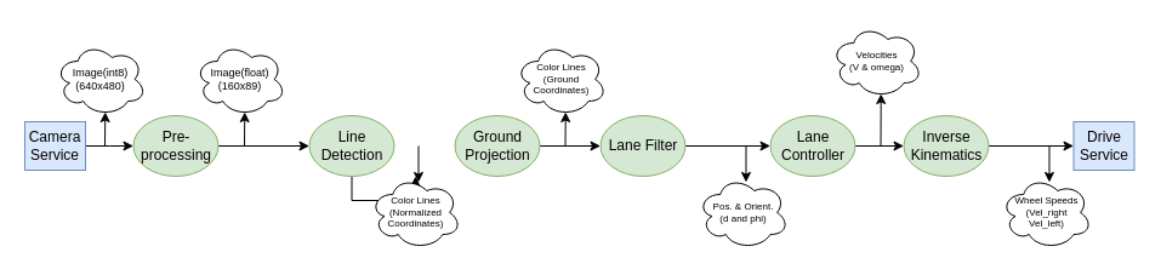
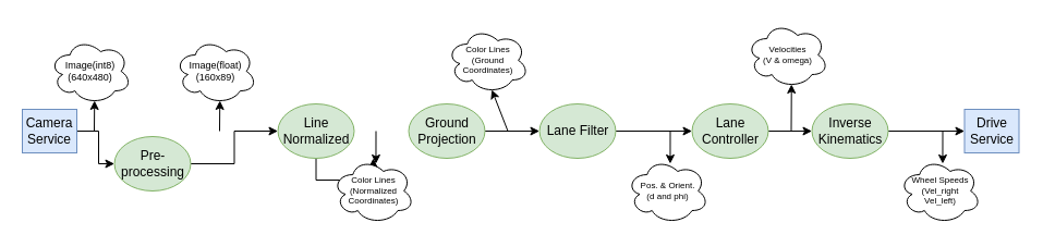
- <mxCell id="17" value="&lt;font style=&quot;font-size: 8px;&quot;&gt;Color Lines&lt;br style=&quot;font-size: 8px;&quot;&gt;(Ground&lt;br style=&quot;font-size: 8px;&quot;&gt;Coordinates)&lt;br style=&quot;font-size: 8px;&quot;&gt;&lt;/font&gt;" style="ellipse;shape=cloud;whiteSpace=wrap;html=1;fontSize=8;" vertex="1" parent="1"><mxGeometry x="424.5" y="35" width="75" height="60" as="geometry" /></mxCell>
+ <mxCell id="17" value="&lt;font style=&quot;font-size: 8px;&quot;&gt;Color Lines&lt;br style=&quot;font-size: 8px;&quot;&gt;(Ground&lt;br style=&quot;font-size: 8px;&quot;&gt;Coordinates)&lt;br style=&quot;font-size: 8px;&quot;&gt;&lt;/font&gt;" style="ellipse;shape=cloud;whiteSpace=wrap;html=1;fontSize=8;" vertex="1" parent="1"><mxGeometry x="409.5" y="25" width="75" height="60" as="geometry" /></mxCell>
- <mxCell id="28" value="Pre-&lt;br&gt;processing" style="ellipse;whiteSpace=wrap;html=1;fillColor=#d5e8d4;strokeColor=#82b366;" vertex="1" parent="1"><mxGeometry x="109.5" y="95" width="70" height="50" as="geometry" /></mxCell>
+ <mxCell id="28" value="Pre-&lt;br&gt;processing" style="ellipse;whiteSpace=wrap;html=1;fillColor=#d5e8d4;strokeColor=#82b366;" vertex="1" parent="1"><mxGeometry x="104.5" y="125" width="70" height="50" as="geometry" /></mxCell>
- <mxCell id="5" value="Line Detection" style="ellipse;whiteSpace=wrap;html=1;fillColor=#d5e8d4;strokeColor=#82b366;" vertex="1" parent="1"><mxGeometry x="254.5" y="95" width="70" height="50" as="geometry" /></mxCell>
+ <mxCell id="5" value="Line Normalized" style="ellipse;whiteSpace=wrap;html=1;fillColor=#d5e8d4;strokeColor=#82b366;" vertex="1" parent="1"><mxGeometry x="254.5" y="95" width="70" height="50" as="geometry" /></mxCell>
